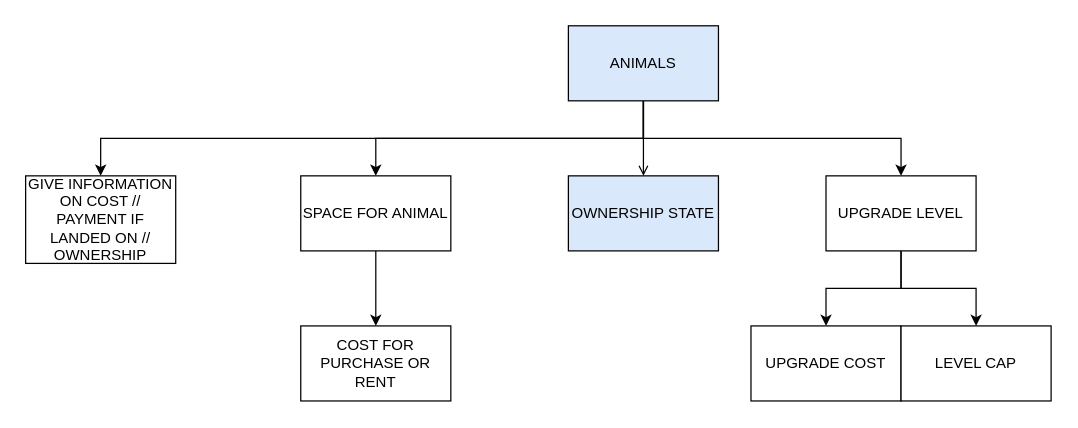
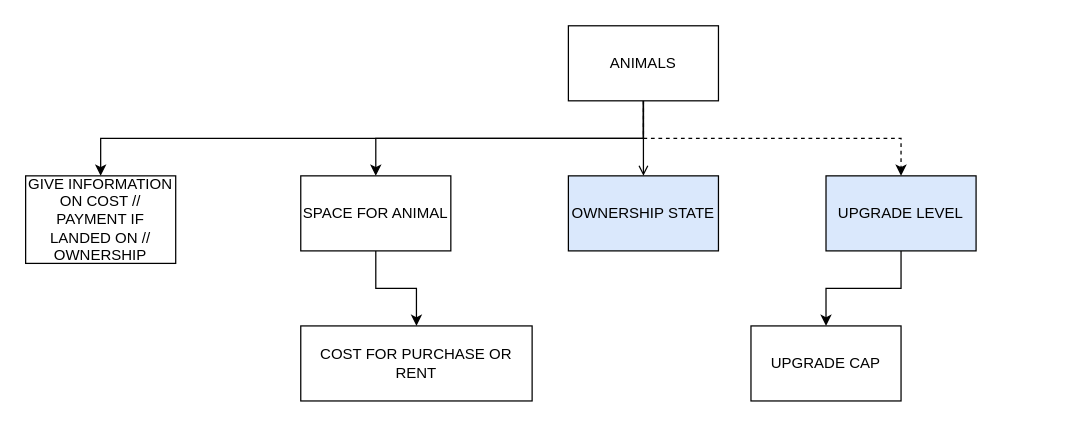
- <mxCell id="6" value="ANIMALS" style="rounded=0;whiteSpace=wrap;html=1;fillColor=#dae8fc;" vertex="1" parent="1"><mxGeometry x="454" y="20" width="120" height="60" as="geometry" /></mxCell>
+ <mxCell id="6" value="ANIMALS" style="rounded=0;whiteSpace=wrap;html=1;" vertex="1" parent="1"><mxGeometry x="454" y="20" width="120" height="60" as="geometry" /></mxCell>
- <mxCell id="3" style="edgeStyle=orthogonalEdgeStyle;rounded=0;orthogonalLoop=1;jettySize=auto;html=1;exitX=0.5;exitY=1;exitDx=0;exitDy=0;entryX=0.5;entryY=0;entryDx=0;entryDy=0;" edge="1" parent="1" source="6" target="10"><mxGeometry relative="1" as="geometry" /></mxCell>
+ <mxCell id="3" style="edgeStyle=orthogonalEdgeStyle;rounded=0;orthogonalLoop=1;jettySize=auto;html=1;exitX=0.5;exitY=1;exitDx=0;exitDy=0;entryX=0.5;entryY=0;entryDx=0;entryDy=0;dashed=1;" edge="1" parent="1" source="6" target="10"><mxGeometry relative="1" as="geometry" /></mxCell>
- <mxCell id="10" value="UPGRADE LEVEL" style="rounded=0;whiteSpace=wrap;html=1;" vertex="1" parent="1"><mxGeometry x="660" y="140" width="120" height="60" as="geometry" /></mxCell>
+ <mxCell id="10" value="UPGRADE LEVEL" style="rounded=0;whiteSpace=wrap;html=1;fillColor=#dae8fc;" vertex="1" parent="1"><mxGeometry x="660" y="140" width="120" height="60" as="geometry" /></mxCell>
- <mxCell id="9" style="edgeStyle=orthogonalEdgeStyle;rounded=0;orthogonalLoop=1;jettySize=auto;html=1;exitX=0.5;exitY=1;exitDx=0;exitDy=0;entryX=0.5;entryY=0;entryDx=0;entryDy=0;" edge="1" parent="1" source="10" target="12"><mxGeometry relative="1" as="geometry" /></mxCell>
- <mxCell id="15" value="COST FOR PURCHASE OR RENT" style="rounded=0;whiteSpace=wrap;html=1;" vertex="1" parent="1"><mxGeometry x="240" y="260" width="120" height="60" as="geometry" /></mxCell>
+ <mxCell id="15" value="COST FOR PURCHASE OR RENT" style="rounded=0;whiteSpace=wrap;html=1;" vertex="1" parent="1"><mxGeometry x="240" y="260" width="185" height="60" as="geometry" /></mxCell>
- <mxCell id="11" value="UPGRADE COST" style="rounded=0;whiteSpace=wrap;html=1;" vertex="1" parent="1"><mxGeometry x="600" y="260" width="120" height="60" as="geometry" /></mxCell>
+ <mxCell id="11" value="UPGRADE CAP" style="rounded=0;whiteSpace=wrap;html=1;" vertex="1" parent="1"><mxGeometry x="600" y="260" width="120" height="60" as="geometry" /></mxCell>
- <mxCell id="12" value="LEVEL CAP" style="rounded=0;whiteSpace=wrap;html=1;" vertex="1" parent="1"><mxGeometry x="720" y="260" width="120" height="60" as="geometry" /></mxCell>
